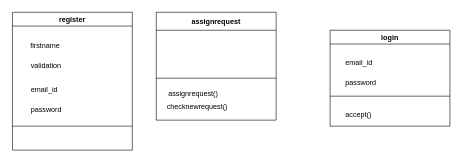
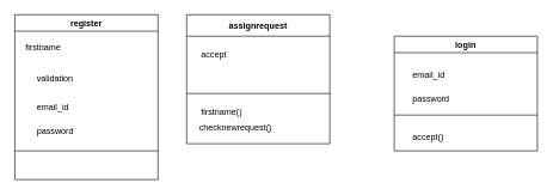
- <mxCell id="11" value="firstname" style="text;strokeColor=none;fillColor=none;align=left;verticalAlign=middle;spacingLeft=4;spacingRight=4;overflow=hidden;points=[[0,0.5],[1,0.5]];portConstraint=eastwest;rotatable=0;" parent="7" vertex="1"><mxGeometry x="24" y="40" width="110" height="30" as="geometry" /></mxCell>
+ <mxCell id="11" value="firstname" style="text;strokeColor=none;fillColor=none;align=left;verticalAlign=middle;spacingLeft=4;spacingRight=4;overflow=hidden;points=[[0,0.5],[1,0.5]];portConstraint=eastwest;rotatable=0;" parent="7" vertex="1"><mxGeometry x="9" y="30" width="110" height="30" as="geometry" /></mxCell>
+ <mxCell id="14" value="accept" style="text;strokeColor=none;fillColor=none;align=left;verticalAlign=middle;spacingLeft=4;spacingRight=4;overflow=hidden;points=[[0,0.5],[1,0.5]];portConstraint=eastwest;rotatable=0;" parent="13" vertex="1"><mxGeometry x="14.5" y="40" width="80" height="30" as="geometry" /></mxCell>
- <mxCell id="15" value="assignrequest()" style="text;strokeColor=none;fillColor=none;align=left;verticalAlign=middle;spacingLeft=4;spacingRight=4;overflow=hidden;points=[[0,0.5],[1,0.5]];portConstraint=eastwest;rotatable=0;" parent="13" vertex="1"><mxGeometry x="14.5" y="120" width="135.5" height="30" as="geometry" /></mxCell>
+ <mxCell id="15" value="firstname()" style="text;strokeColor=none;fillColor=none;align=left;verticalAlign=middle;spacingLeft=4;spacingRight=4;overflow=hidden;points=[[0,0.5],[1,0.5]];portConstraint=eastwest;rotatable=0;" parent="13" vertex="1"><mxGeometry x="14.5" y="120" width="135.5" height="30" as="geometry" /></mxCell>
